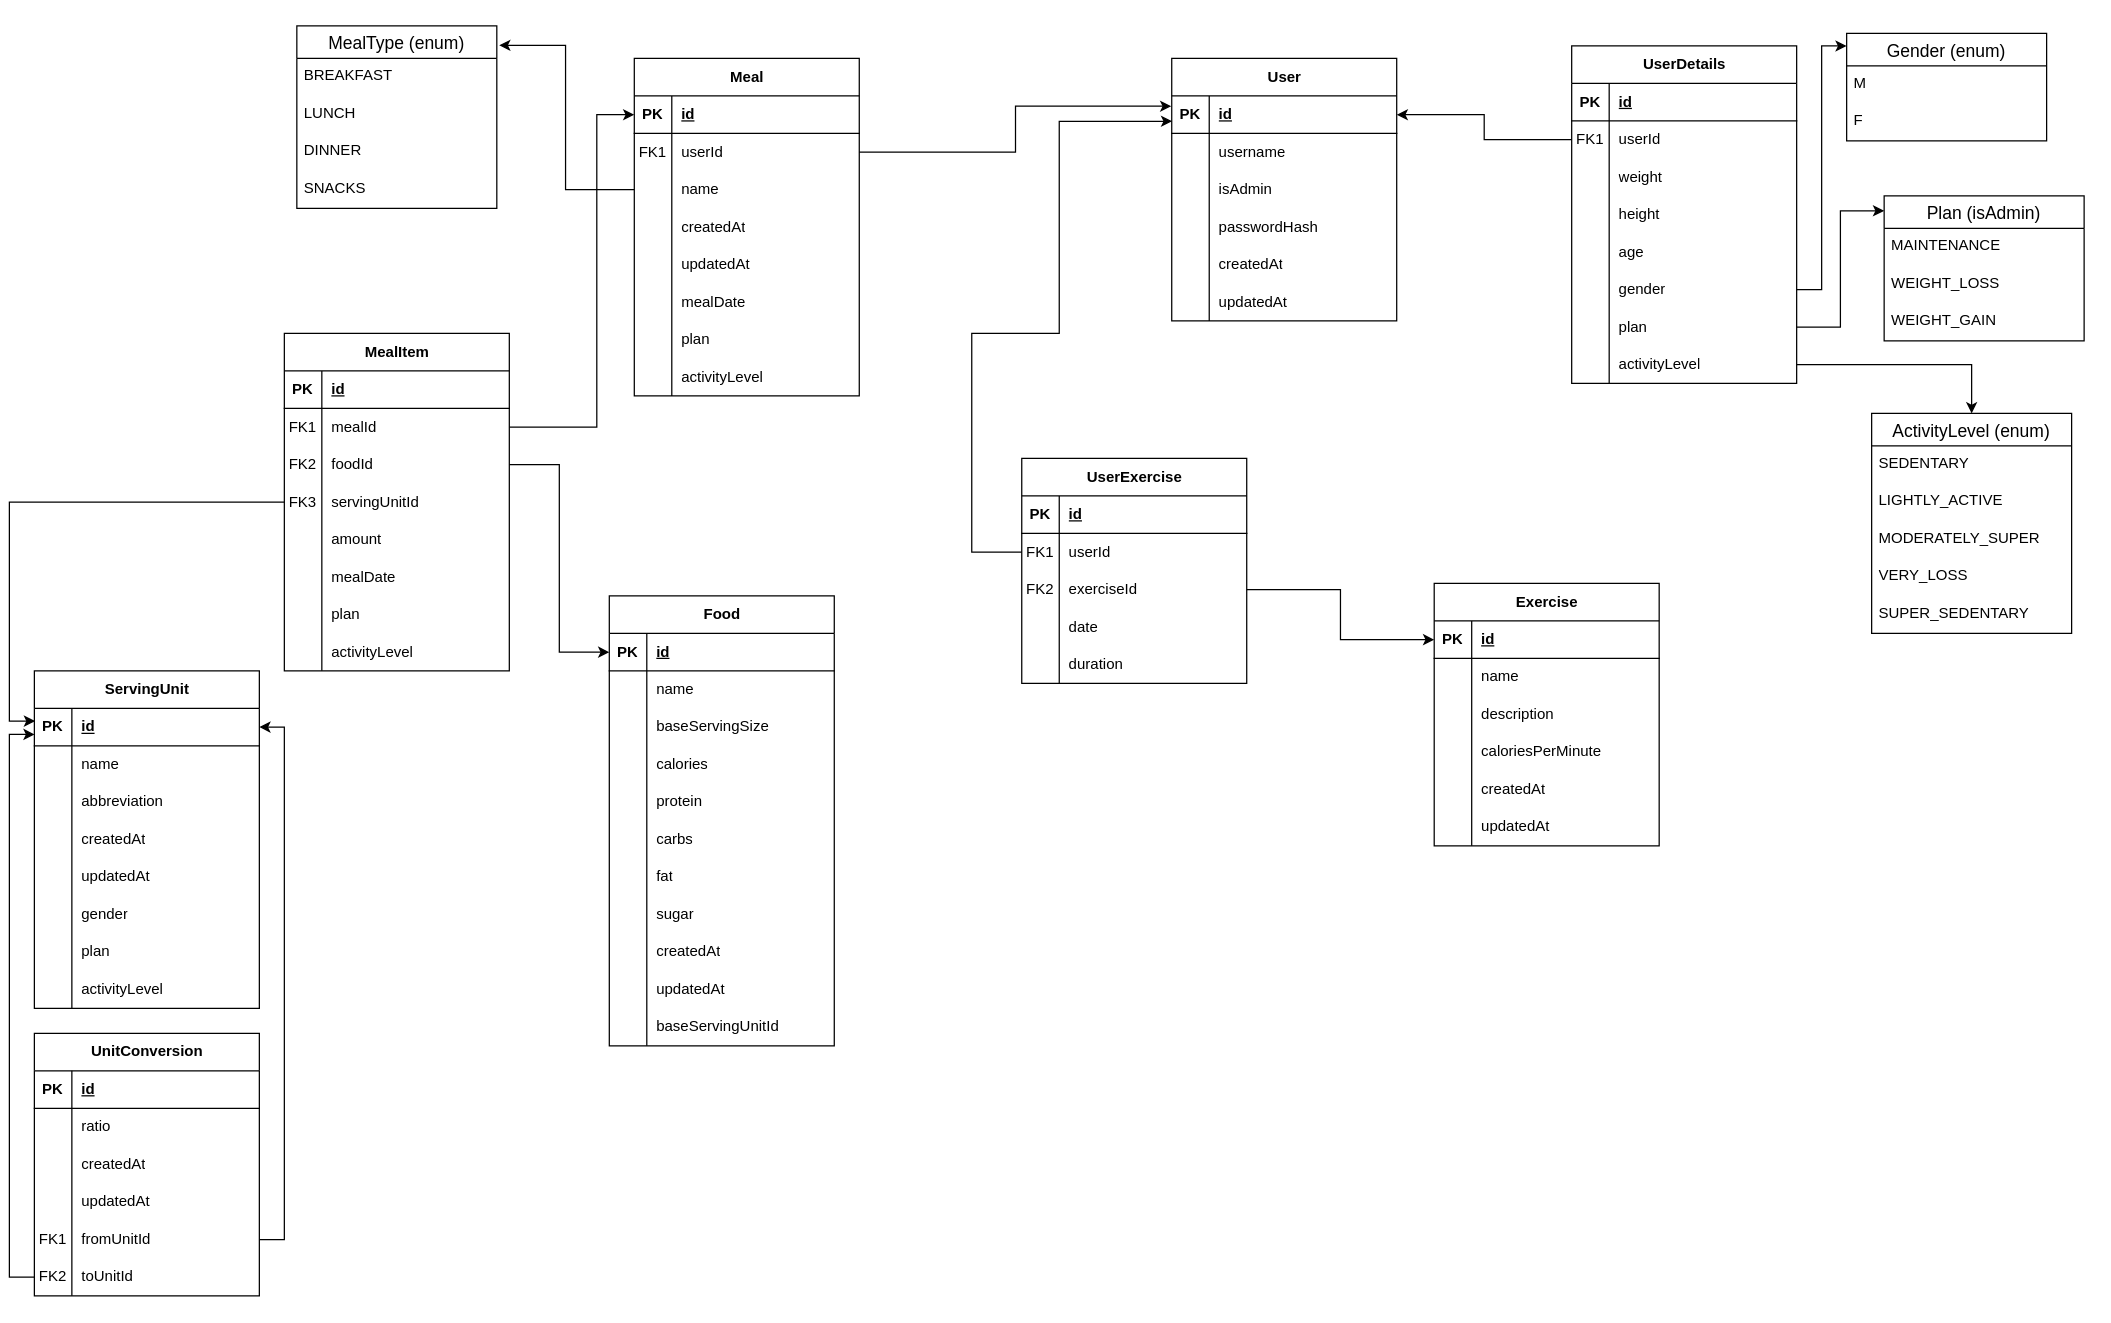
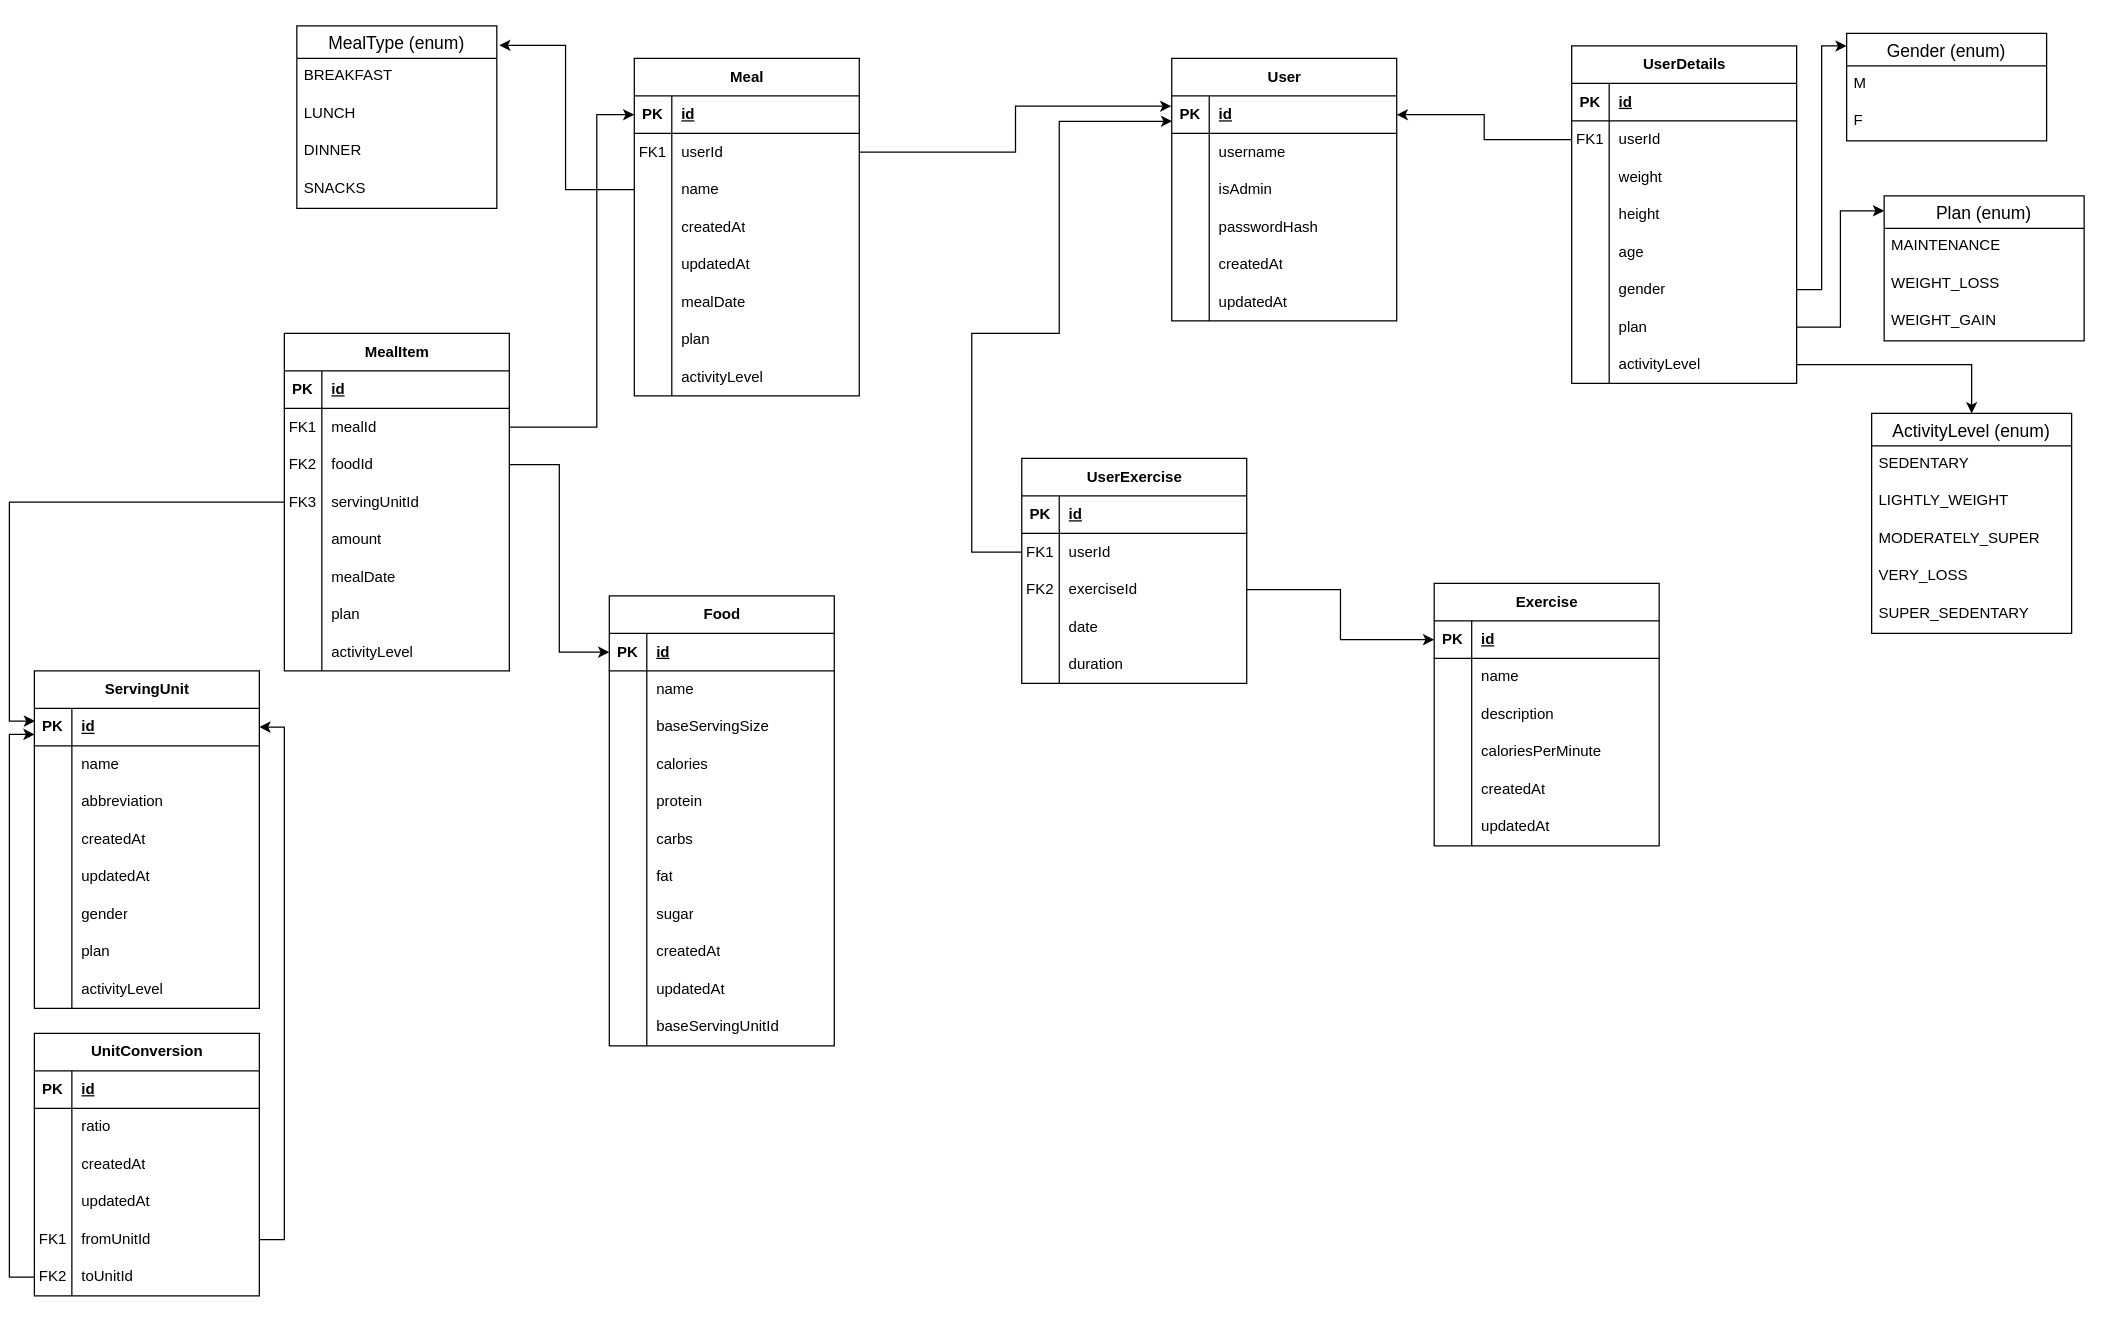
- <mxCell id="54" value="Plan (isAdmin)" style="swimlane;fontStyle=0;childLayout=stackLayout;horizontal=1;startSize=26;horizontalStack=0;resizeParent=1;resizeParentMax=0;resizeLast=0;collapsible=1;marginBottom=0;align=center;fontSize=14;" vertex="1" parent="1"><mxGeometry x="1500" y="156" width="160" height="116" as="geometry" /></mxCell>
+ <mxCell id="54" value="Plan (enum)" style="swimlane;fontStyle=0;childLayout=stackLayout;horizontal=1;startSize=26;horizontalStack=0;resizeParent=1;resizeParentMax=0;resizeLast=0;collapsible=1;marginBottom=0;align=center;fontSize=14;" vertex="1" parent="1"><mxGeometry x="1500" y="156" width="160" height="116" as="geometry" /></mxCell>
- <mxCell id="49" value="LIGHTLY_ACTIVE" style="text;strokeColor=none;fillColor=none;spacingLeft=4;spacingRight=4;overflow=hidden;rotatable=0;points=[[0,0.5],[1,0.5]];portConstraint=eastwest;fontSize=12;whiteSpace=wrap;html=1;" vertex="1" parent="47"><mxGeometry y="56" width="160" height="30" as="geometry" /></mxCell>
+ <mxCell id="49" value="LIGHTLY_WEIGHT" style="text;strokeColor=none;fillColor=none;spacingLeft=4;spacingRight=4;overflow=hidden;rotatable=0;points=[[0,0.5],[1,0.5]];portConstraint=eastwest;fontSize=12;whiteSpace=wrap;html=1;" vertex="1" parent="47"><mxGeometry y="56" width="160" height="30" as="geometry" /></mxCell>
